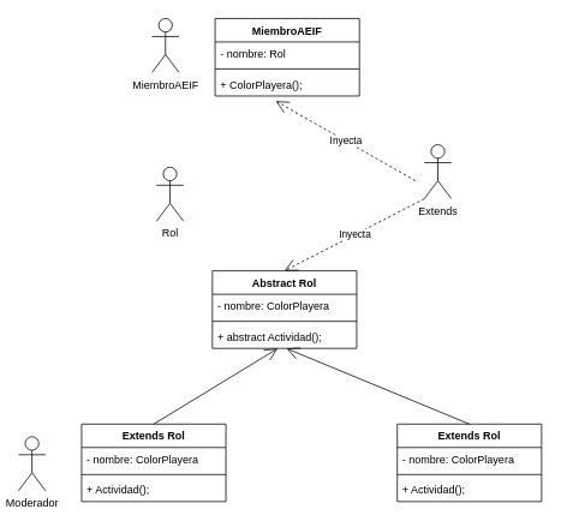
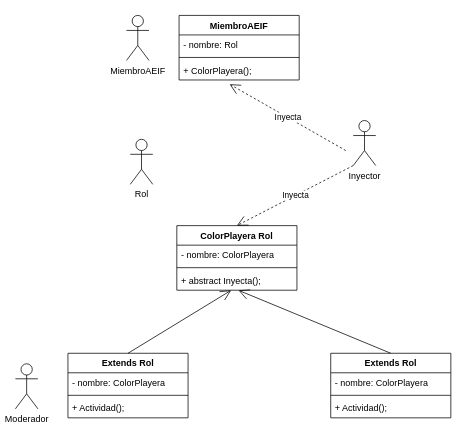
- <mxCell id="21" value="Extends" style="shape=umlActor;verticalLabelPosition=bottom;verticalAlign=top;html=1;" vertex="1" parent="1"><mxGeometry x="470" y="160" width="30" height="60" as="geometry" /></mxCell>
+ <mxCell id="21" value="Inyector" style="shape=umlActor;verticalLabelPosition=bottom;verticalAlign=top;html=1;" vertex="1" parent="1"><mxGeometry x="470" y="160" width="30" height="60" as="geometry" /></mxCell>
- <mxCell id="9" value="Abstract Rol" style="swimlane;fontStyle=1;align=center;verticalAlign=top;childLayout=stackLayout;horizontal=1;startSize=26;horizontalStack=0;resizeParent=1;resizeParentMax=0;resizeLast=0;collapsible=1;marginBottom=0;" vertex="1" parent="1"><mxGeometry x="235" y="300" width="160" height="86" as="geometry" /></mxCell>
+ <mxCell id="9" value="ColorPlayera Rol" style="swimlane;fontStyle=1;align=center;verticalAlign=top;childLayout=stackLayout;horizontal=1;startSize=26;horizontalStack=0;resizeParent=1;resizeParentMax=0;resizeLast=0;collapsible=1;marginBottom=0;" vertex="1" parent="1"><mxGeometry x="235" y="300" width="160" height="86" as="geometry" /></mxCell>
- <mxCell id="12" value="+ abstract Actividad(); " style="text;strokeColor=none;fillColor=none;align=left;verticalAlign=top;spacingLeft=4;spacingRight=4;overflow=hidden;rotatable=0;points=[[0,0.5],[1,0.5]];portConstraint=eastwest;" vertex="1" parent="9"><mxGeometry y="60" width="160" height="26" as="geometry" /></mxCell>
+ <mxCell id="12" value="+ abstract Inyecta(); " style="text;strokeColor=none;fillColor=none;align=left;verticalAlign=top;spacingLeft=4;spacingRight=4;overflow=hidden;rotatable=0;points=[[0,0.5],[1,0.5]];portConstraint=eastwest;" vertex="1" parent="9"><mxGeometry y="60" width="160" height="26" as="geometry" /></mxCell>
